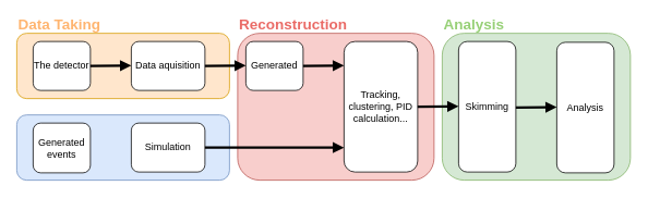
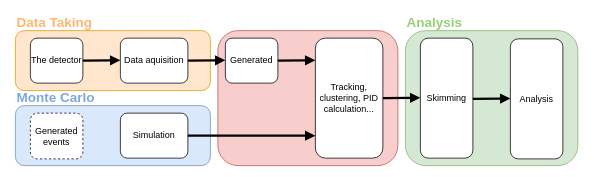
- <mxCell id="22" value="&lt;font color=&quot;#EA6B66&quot;&gt;Reconstruction&lt;/font&gt;" style="text;html=1;strokeColor=none;fillColor=none;align=left;verticalAlign=middle;whiteSpace=wrap;rounded=0;fontSize=18;fontStyle=1" parent="1" vertex="1"><mxGeometry x="290" y="20" width="130" height="20" as="geometry" /></mxCell>
+ <mxCell id="21" value="&lt;font color=&quot;#7EA6E0&quot;&gt;Monte Carlo&lt;/font&gt;" style="text;html=1;strokeColor=none;fillColor=none;align=left;verticalAlign=middle;whiteSpace=wrap;rounded=0;fontSize=18;fontStyle=1" parent="1" vertex="1"><mxGeometry x="20" y="120" width="130" height="20" as="geometry" /></mxCell>
- <mxCell id="7" value="&lt;div&gt;Generated &lt;br&gt;&lt;/div&gt;&lt;div&gt;events&lt;/div&gt;" style="rounded=1;whiteSpace=wrap;html=1;" parent="1" vertex="1"><mxGeometry x="40" y="150" width="70" height="61" as="geometry" /></mxCell>
+ <mxCell id="7" value="&lt;div&gt;Generated &lt;br&gt;&lt;/div&gt;&lt;div&gt;events&lt;/div&gt;" style="rounded=1;whiteSpace=wrap;html=1;dashed=1;" parent="1" vertex="1"><mxGeometry x="40" y="150" width="70" height="61" as="geometry" /></mxCell>
